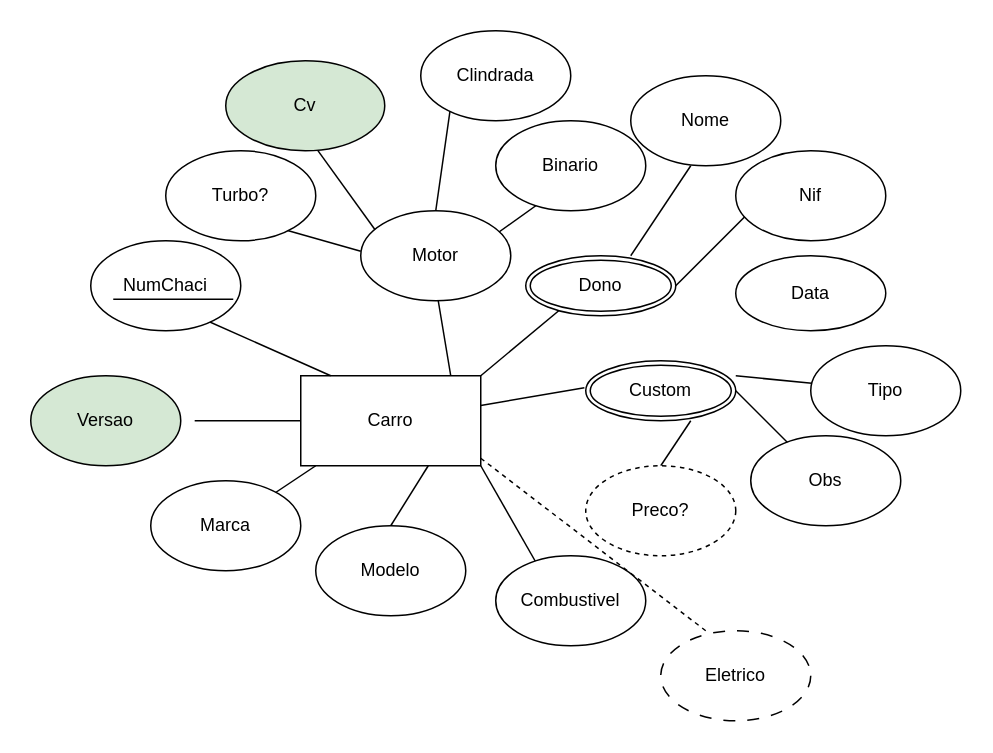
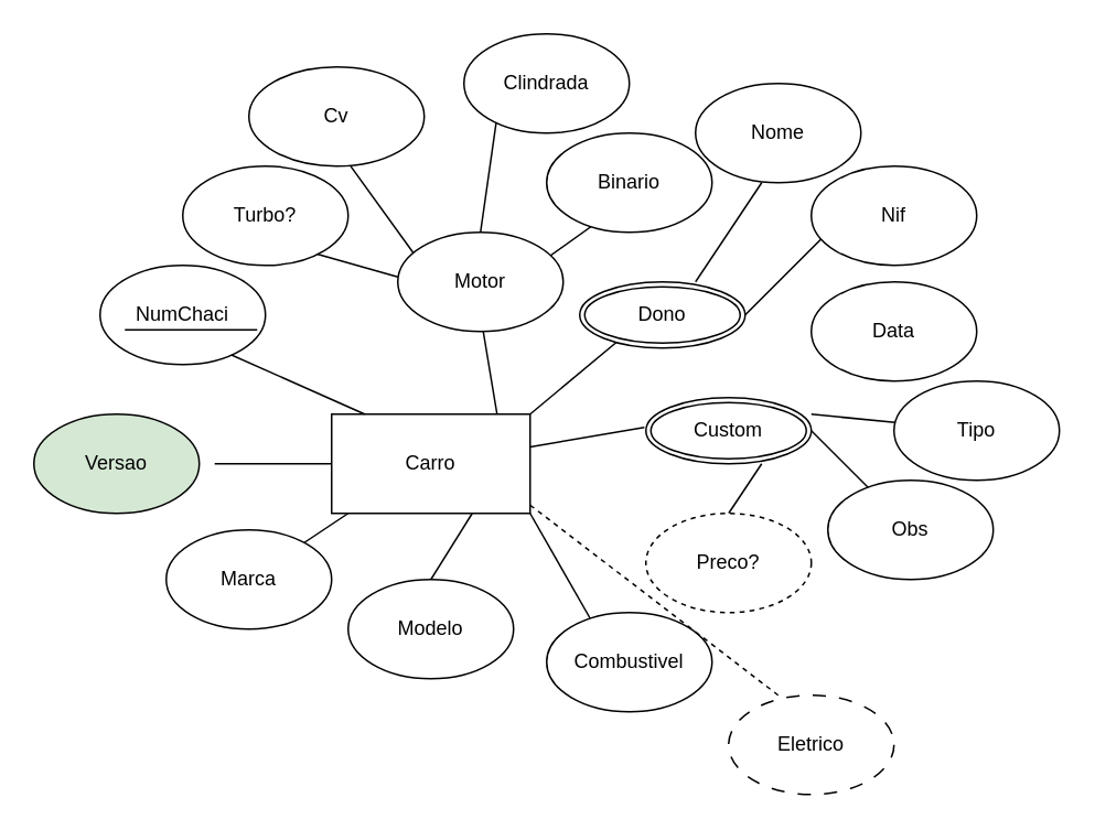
- <mxCell id="9" value="Cv" style="ellipse;whiteSpace=wrap;html=1;fillColor=#d5e8d4;" parent="1" vertex="1"><mxGeometry x="150" y="40" width="106" height="60" as="geometry" /></mxCell>
+ <mxCell id="9" value="Cv" style="ellipse;whiteSpace=wrap;html=1;" parent="1" vertex="1"><mxGeometry x="150" y="40" width="106" height="60" as="geometry" /></mxCell>
- <mxCell id="19" value="Data" style="ellipse;whiteSpace=wrap;html=1;" parent="1" vertex="1"><mxGeometry x="490" y="170" width="100" height="50" as="geometry" /></mxCell>
+ <mxCell id="19" value="Data" style="ellipse;whiteSpace=wrap;html=1;" parent="1" vertex="1"><mxGeometry x="490" y="170" width="100" height="60" as="geometry" /></mxCell>
